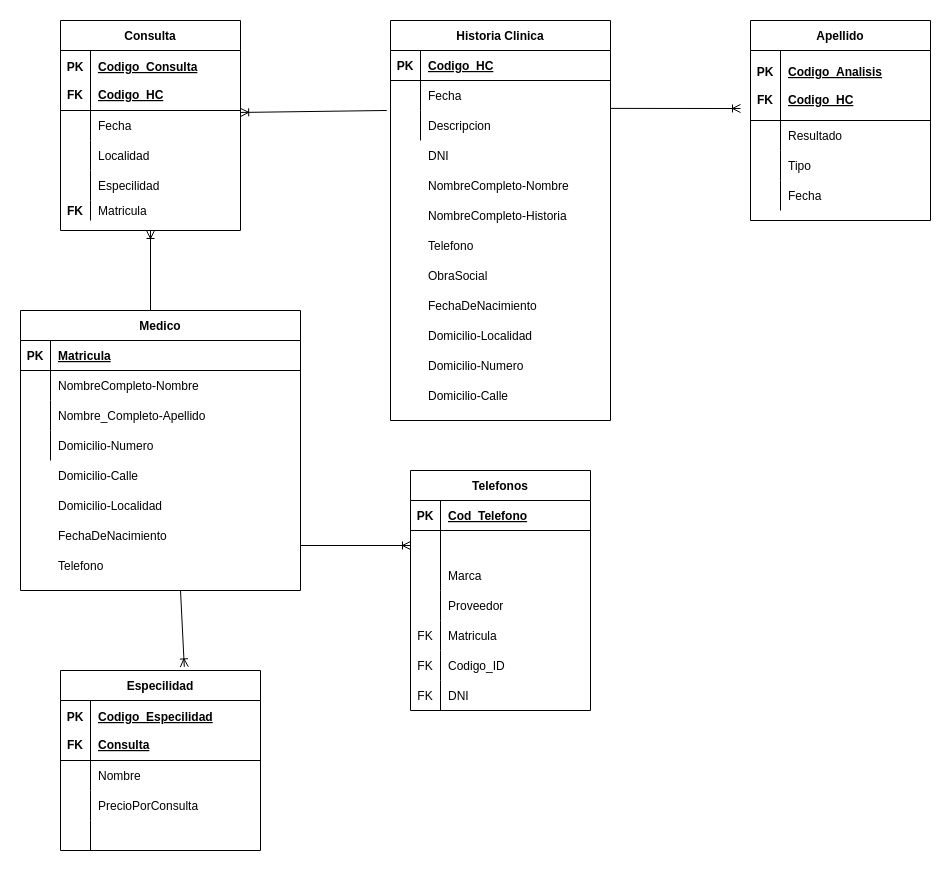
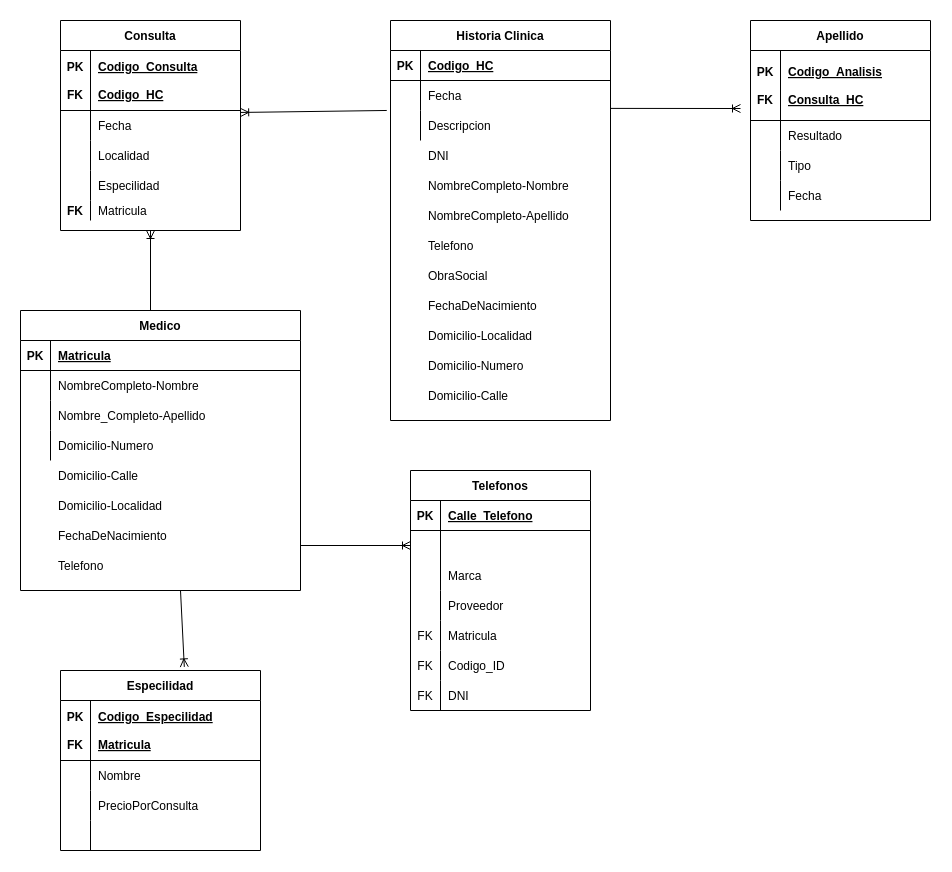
- <mxCell id="18" value="Codigo_Analisis&#10;&#10;Codigo_HC" style="shape=partialRectangle;connectable=0;fillColor=none;top=0;left=0;bottom=0;right=0;align=left;spacingLeft=6;fontStyle=5;overflow=hidden;" vertex="1" parent="16"><mxGeometry x="30" width="150" height="70" as="geometry"><mxRectangle width="150" height="70" as="alternateBounds" /></mxGeometry></mxCell>
+ <mxCell id="18" value="Codigo_Analisis&#10;&#10;Consulta_HC" style="shape=partialRectangle;connectable=0;fillColor=none;top=0;left=0;bottom=0;right=0;align=left;spacingLeft=6;fontStyle=5;overflow=hidden;" vertex="1" parent="16"><mxGeometry x="30" width="150" height="70" as="geometry"><mxRectangle width="150" height="70" as="alternateBounds" /></mxGeometry></mxCell>
- <mxCell id="63" value="NombreCompleto-Historia" style="shape=partialRectangle;connectable=0;fillColor=none;top=0;left=0;bottom=0;right=0;align=left;spacingLeft=6;overflow=hidden;" vertex="1" parent="1"><mxGeometry x="420" y="200" width="150" height="30" as="geometry"><mxRectangle width="150" height="30" as="alternateBounds" /></mxGeometry></mxCell>
+ <mxCell id="63" value="NombreCompleto-Apellido" style="shape=partialRectangle;connectable=0;fillColor=none;top=0;left=0;bottom=0;right=0;align=left;spacingLeft=6;overflow=hidden;" vertex="1" parent="1"><mxGeometry x="420" y="200" width="150" height="30" as="geometry"><mxRectangle width="150" height="30" as="alternateBounds" /></mxGeometry></mxCell>
- <mxCell id="73" value="Cod_Telefono" style="shape=partialRectangle;connectable=0;fillColor=none;top=0;left=0;bottom=0;right=0;align=left;spacingLeft=6;fontStyle=5;overflow=hidden;shadow=0;" vertex="1" parent="71"><mxGeometry x="30" width="150" height="30" as="geometry"><mxRectangle width="150" height="30" as="alternateBounds" /></mxGeometry></mxCell>
+ <mxCell id="73" value="Calle_Telefono" style="shape=partialRectangle;connectable=0;fillColor=none;top=0;left=0;bottom=0;right=0;align=left;spacingLeft=6;fontStyle=5;overflow=hidden;shadow=0;" vertex="1" parent="71"><mxGeometry x="30" width="150" height="30" as="geometry"><mxRectangle width="150" height="30" as="alternateBounds" /></mxGeometry></mxCell>
- <mxCell id="94" value="Codigo_Especilidad&#10;&#10;Consulta" style="shape=partialRectangle;connectable=0;fillColor=none;top=0;left=0;bottom=0;right=0;align=left;spacingLeft=6;fontStyle=5;overflow=hidden;shadow=0;" vertex="1" parent="92"><mxGeometry x="30" width="170" height="60" as="geometry"><mxRectangle width="170" height="60" as="alternateBounds" /></mxGeometry></mxCell>
+ <mxCell id="94" value="Codigo_Especilidad&#10;&#10;Matricula" style="shape=partialRectangle;connectable=0;fillColor=none;top=0;left=0;bottom=0;right=0;align=left;spacingLeft=6;fontStyle=5;overflow=hidden;shadow=0;" vertex="1" parent="92"><mxGeometry x="30" width="170" height="60" as="geometry"><mxRectangle width="170" height="60" as="alternateBounds" /></mxGeometry></mxCell>
